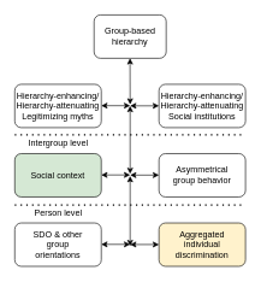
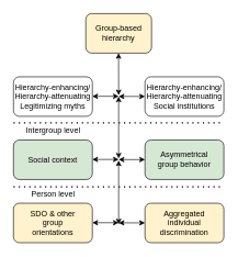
- <mxCell id="8" value="&lt;span style=&quot;text-align: left;&quot;&gt;Group-based&lt;/span&gt;&lt;br style=&quot;border-color: var(--border-color); text-align: left;&quot;&gt;&lt;span style=&quot;text-align: left;&quot;&gt;hierarchy&lt;/span&gt;" style="rounded=1;whiteSpace=wrap;html=1;" vertex="1" parent="1"><mxGeometry x="130" y="20" width="100" height="60" as="geometry" /></mxCell>
+ <mxCell id="8" value="&lt;span style=&quot;text-align: left;&quot;&gt;Group-based&lt;/span&gt;&lt;br style=&quot;border-color: var(--border-color); text-align: left;&quot;&gt;&lt;span style=&quot;text-align: left;&quot;&gt;hierarchy&lt;/span&gt;" style="rounded=1;whiteSpace=wrap;html=1;fillColor=#fff2cc;" vertex="1" parent="1"><mxGeometry x="130" y="20" width="100" height="60" as="geometry" /></mxCell>
- <mxCell id="6" value="Asymmetrical&lt;br/&gt;group behavior" style="rounded=1;whiteSpace=wrap;html=1;" vertex="1" parent="1"><mxGeometry x="220" y="212" width="120" height="60" as="geometry" /></mxCell>
+ <mxCell id="6" value="Asymmetrical&lt;br/&gt;group behavior" style="rounded=1;whiteSpace=wrap;html=1;fillColor=#d5e8d4;" vertex="1" parent="1"><mxGeometry x="220" y="212" width="120" height="60" as="geometry" /></mxCell>
- <mxCell id="4" value="&lt;meta charset=&quot;utf-8&quot;&gt;SDO &amp;amp; other&#10;group&#10;orientations" style="rounded=1;whiteSpace=wrap;html=1;" vertex="1" parent="1"><mxGeometry x="20" y="308" width="120" height="60" as="geometry" /></mxCell>
+ <mxCell id="4" value="&lt;meta charset=&quot;utf-8&quot;&gt;SDO &amp;amp; other&#10;group&#10;orientations" style="rounded=1;whiteSpace=wrap;html=1;fillColor=#fff2cc;" vertex="1" parent="1"><mxGeometry x="20" y="308" width="120" height="60" as="geometry" /></mxCell>
